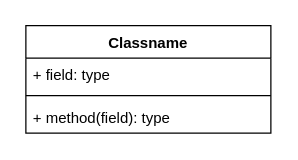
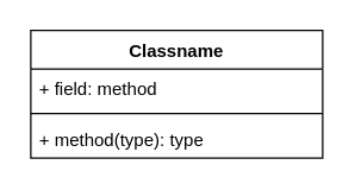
- <mxCell id="3" value="+ field: type" style="text;strokeColor=none;fillColor=none;align=left;verticalAlign=top;spacingLeft=4;spacingRight=4;overflow=hidden;rotatable=0;points=[[0,0.5],[1,0.5]];portConstraint=eastwest;whiteSpace=wrap;html=1;" vertex="1" parent="2"><mxGeometry y="26" width="196" height="26" as="geometry" /></mxCell>
+ <mxCell id="3" value="+ field: method" style="text;strokeColor=none;fillColor=none;align=left;verticalAlign=top;spacingLeft=4;spacingRight=4;overflow=hidden;rotatable=0;points=[[0,0.5],[1,0.5]];portConstraint=eastwest;whiteSpace=wrap;html=1;" vertex="1" parent="2"><mxGeometry y="26" width="196" height="26" as="geometry" /></mxCell>
- <mxCell id="5" value="+ method(field): type" style="text;strokeColor=none;fillColor=none;align=left;verticalAlign=top;spacingLeft=4;spacingRight=4;overflow=hidden;rotatable=0;points=[[0,0.5],[1,0.5]];portConstraint=eastwest;whiteSpace=wrap;html=1;" vertex="1" parent="2"><mxGeometry y="60" width="196" height="26" as="geometry" /></mxCell>
+ <mxCell id="5" value="+ method(type): type" style="text;strokeColor=none;fillColor=none;align=left;verticalAlign=top;spacingLeft=4;spacingRight=4;overflow=hidden;rotatable=0;points=[[0,0.5],[1,0.5]];portConstraint=eastwest;whiteSpace=wrap;html=1;" vertex="1" parent="2"><mxGeometry y="60" width="196" height="26" as="geometry" /></mxCell>
